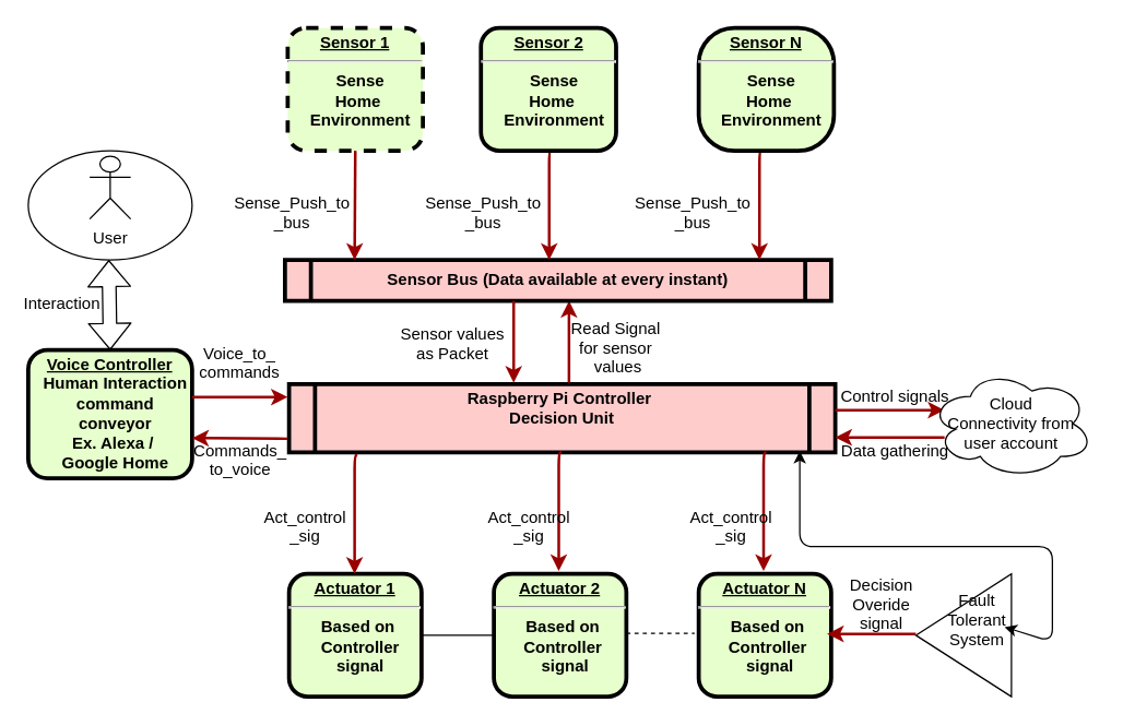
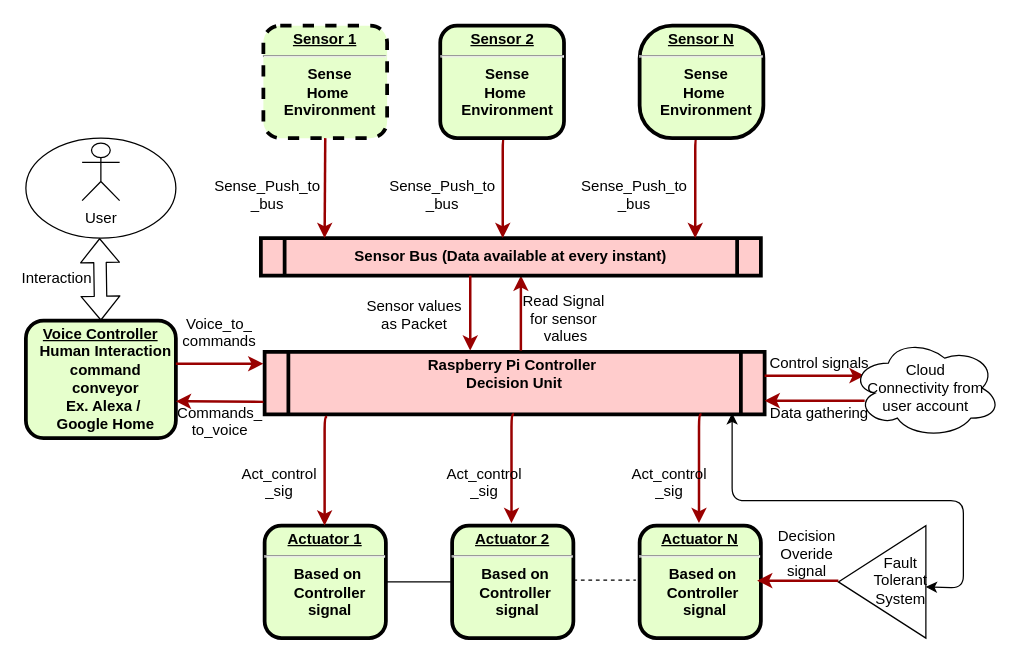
- <mxCell id="40" value="Fault Tolerant&lt;br&gt;System&lt;br&gt;" style="text;html=1;strokeColor=none;fillColor=none;align=center;verticalAlign=middle;whiteSpace=wrap;rounded=0;" parent="1" vertex="1"><mxGeometry x="695" y="444" width="40" height="20" as="geometry" /></mxCell>
+ <mxCell id="40" value="Fault Tolerant&lt;br&gt;System&lt;br&gt;" style="text;html=1;strokeColor=none;fillColor=none;align=center;verticalAlign=middle;whiteSpace=wrap;rounded=0;" parent="1" vertex="1"><mxGeometry x="700" y="454" width="40" height="20" as="geometry" /></mxCell>
